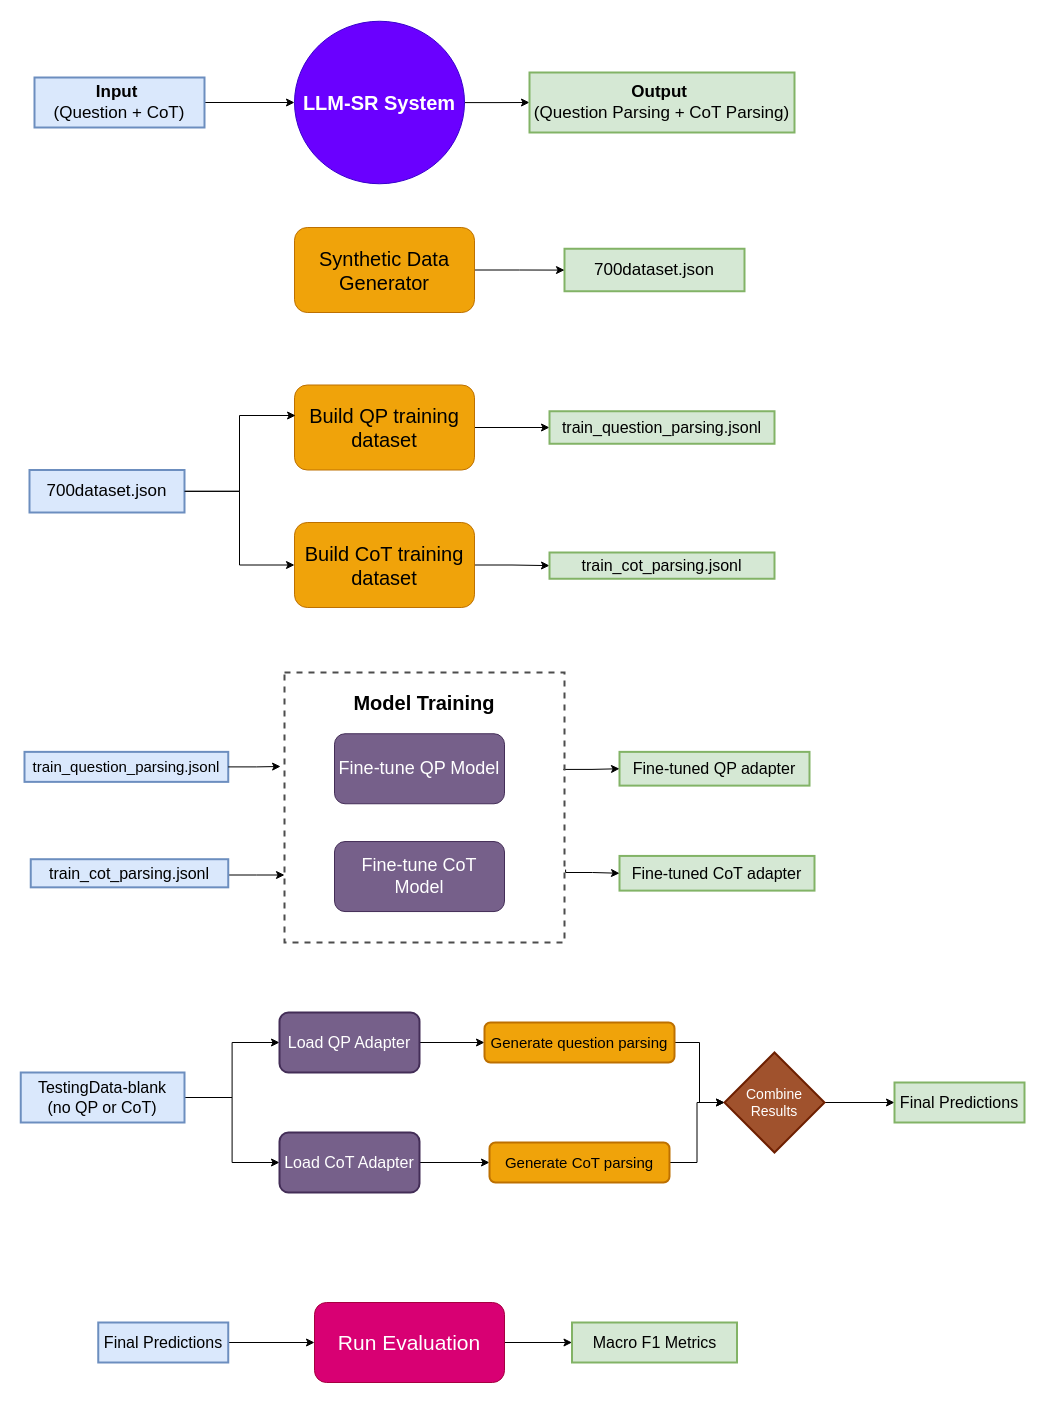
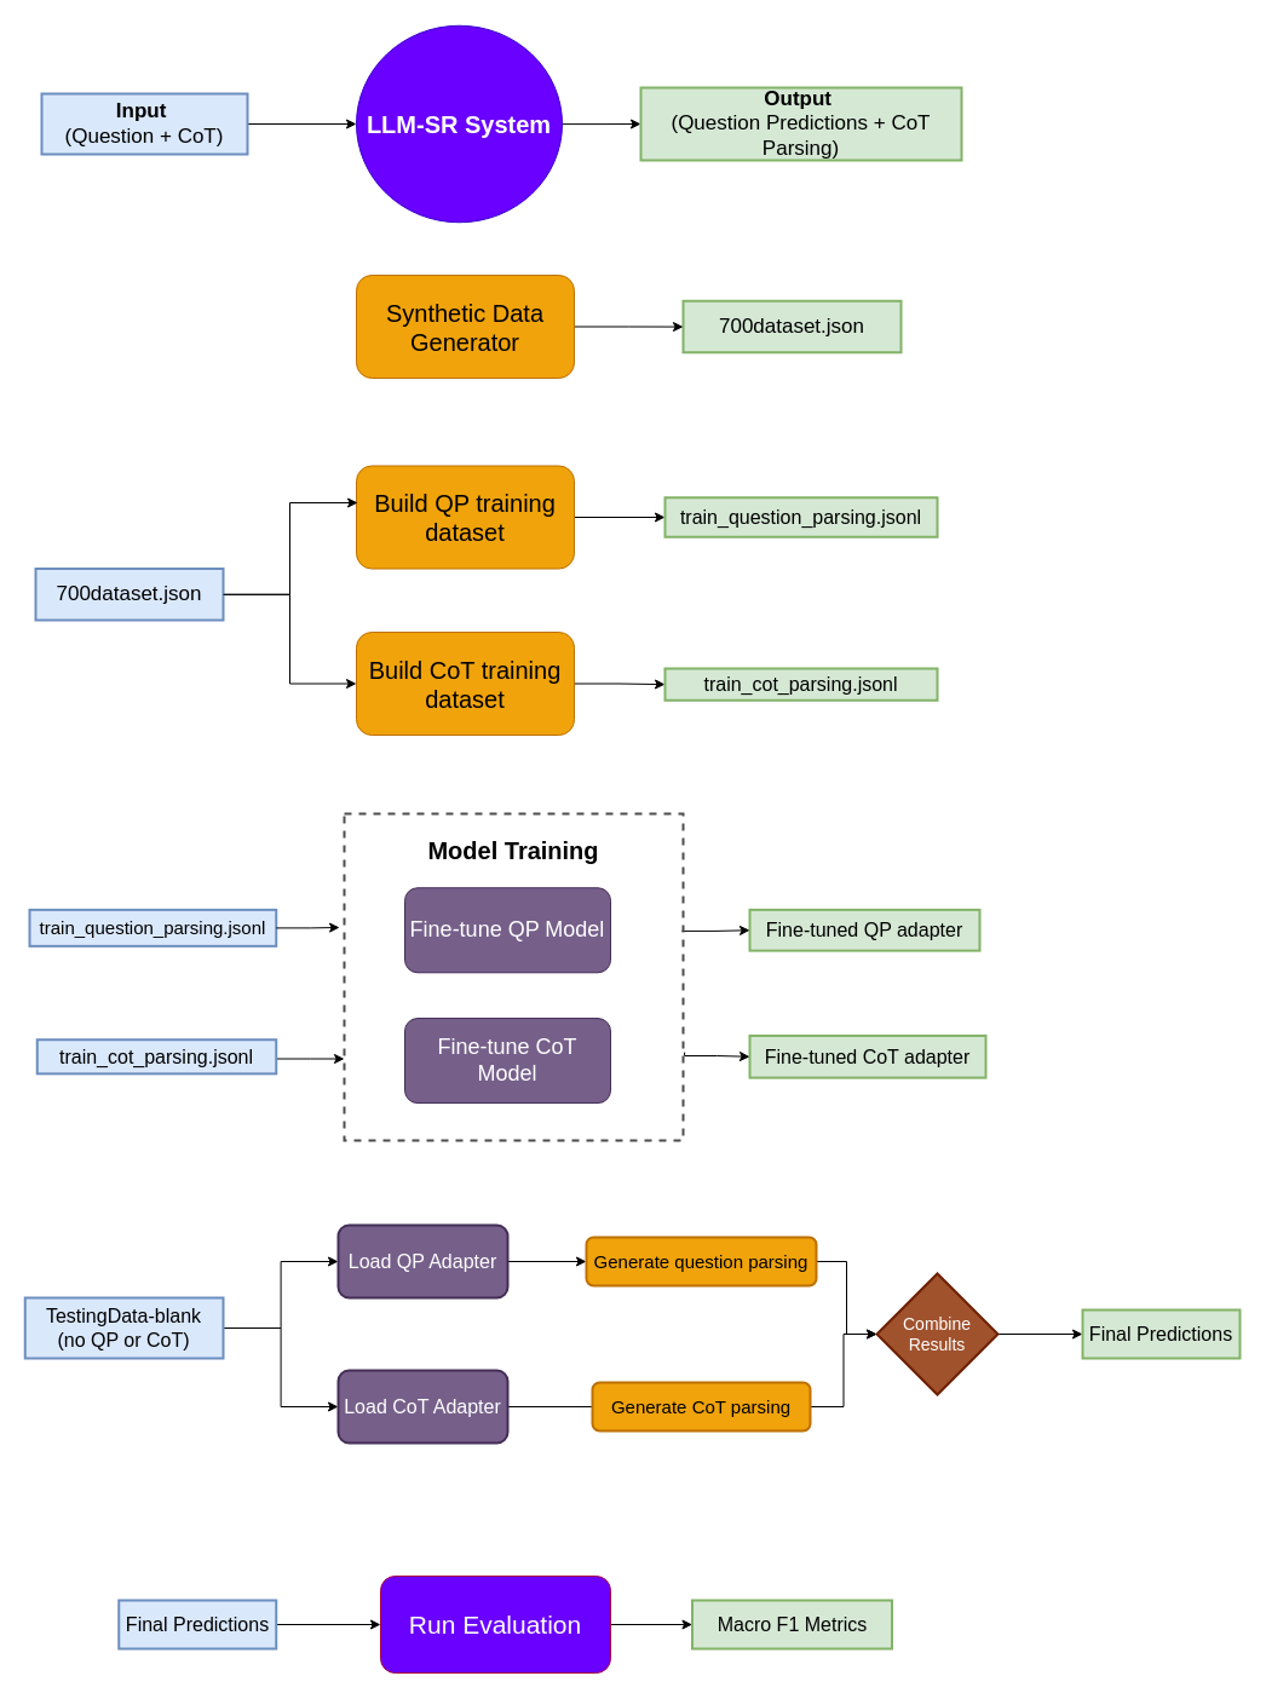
- <mxCell id="6" value="&lt;font style=&quot;font-size: 17px;&quot;&gt;&lt;b&gt;Output&amp;nbsp;&lt;/b&gt;&lt;/font&gt;&lt;div&gt;&lt;font style=&quot;font-size: 17px;&quot;&gt;(Question Parsing + CoT Parsing)&lt;/font&gt;&lt;/div&gt;" style="whiteSpace=wrap;html=1;fillColor=#d5e8d4;strokeColor=#82b366;strokeWidth=2;" parent="1" vertex="1"><mxGeometry x="529" y="72" width="265" height="60" as="geometry" /></mxCell>
+ <mxCell id="6" value="&lt;font style=&quot;font-size: 17px;&quot;&gt;&lt;b&gt;Output&amp;nbsp;&lt;/b&gt;&lt;/font&gt;&lt;div&gt;&lt;font style=&quot;font-size: 17px;&quot;&gt;(Question Predictions + CoT Parsing)&lt;/font&gt;&lt;/div&gt;" style="whiteSpace=wrap;html=1;fillColor=#d5e8d4;strokeColor=#82b366;strokeWidth=2;" parent="1" vertex="1"><mxGeometry x="529" y="72" width="265" height="60" as="geometry" /></mxCell>
- <mxCell id="36" style="edgeStyle=orthogonalEdgeStyle;rounded=0;orthogonalLoop=1;jettySize=auto;html=1;entryX=0;entryY=0.5;entryDx=0;entryDy=0;" parent="1" source="37" target="41" edge="1"><mxGeometry relative="1" as="geometry" /></mxCell>
+ <mxCell id="36" style="edgeStyle=orthogonalEdgeStyle;rounded=0;orthogonalLoop=1;jettySize=auto;html=1;entryX=0;entryY=0.5;entryDx=0;entryDy=0;endArrow=none;" parent="1" source="37" target="41" edge="1"><mxGeometry relative="1" as="geometry" /></mxCell>
- <mxCell id="48" value="&lt;font style=&quot;font-size: 21px;&quot;&gt;Run Evaluation&lt;/font&gt;" style="rounded=1;whiteSpace=wrap;html=1;fillColor=#d80073;fontColor=#ffffff;strokeColor=#A50040;" parent="1" vertex="1"><mxGeometry x="314" y="1302" width="190" height="80" as="geometry" /></mxCell>
+ <mxCell id="48" value="&lt;font style=&quot;font-size: 21px;&quot;&gt;Run Evaluation&lt;/font&gt;" style="rounded=1;whiteSpace=wrap;html=1;fillColor=#6a00ff;fontColor=#ffffff;strokeColor=#A50040;" parent="1" vertex="1"><mxGeometry x="314" y="1302" width="190" height="80" as="geometry" /></mxCell>
